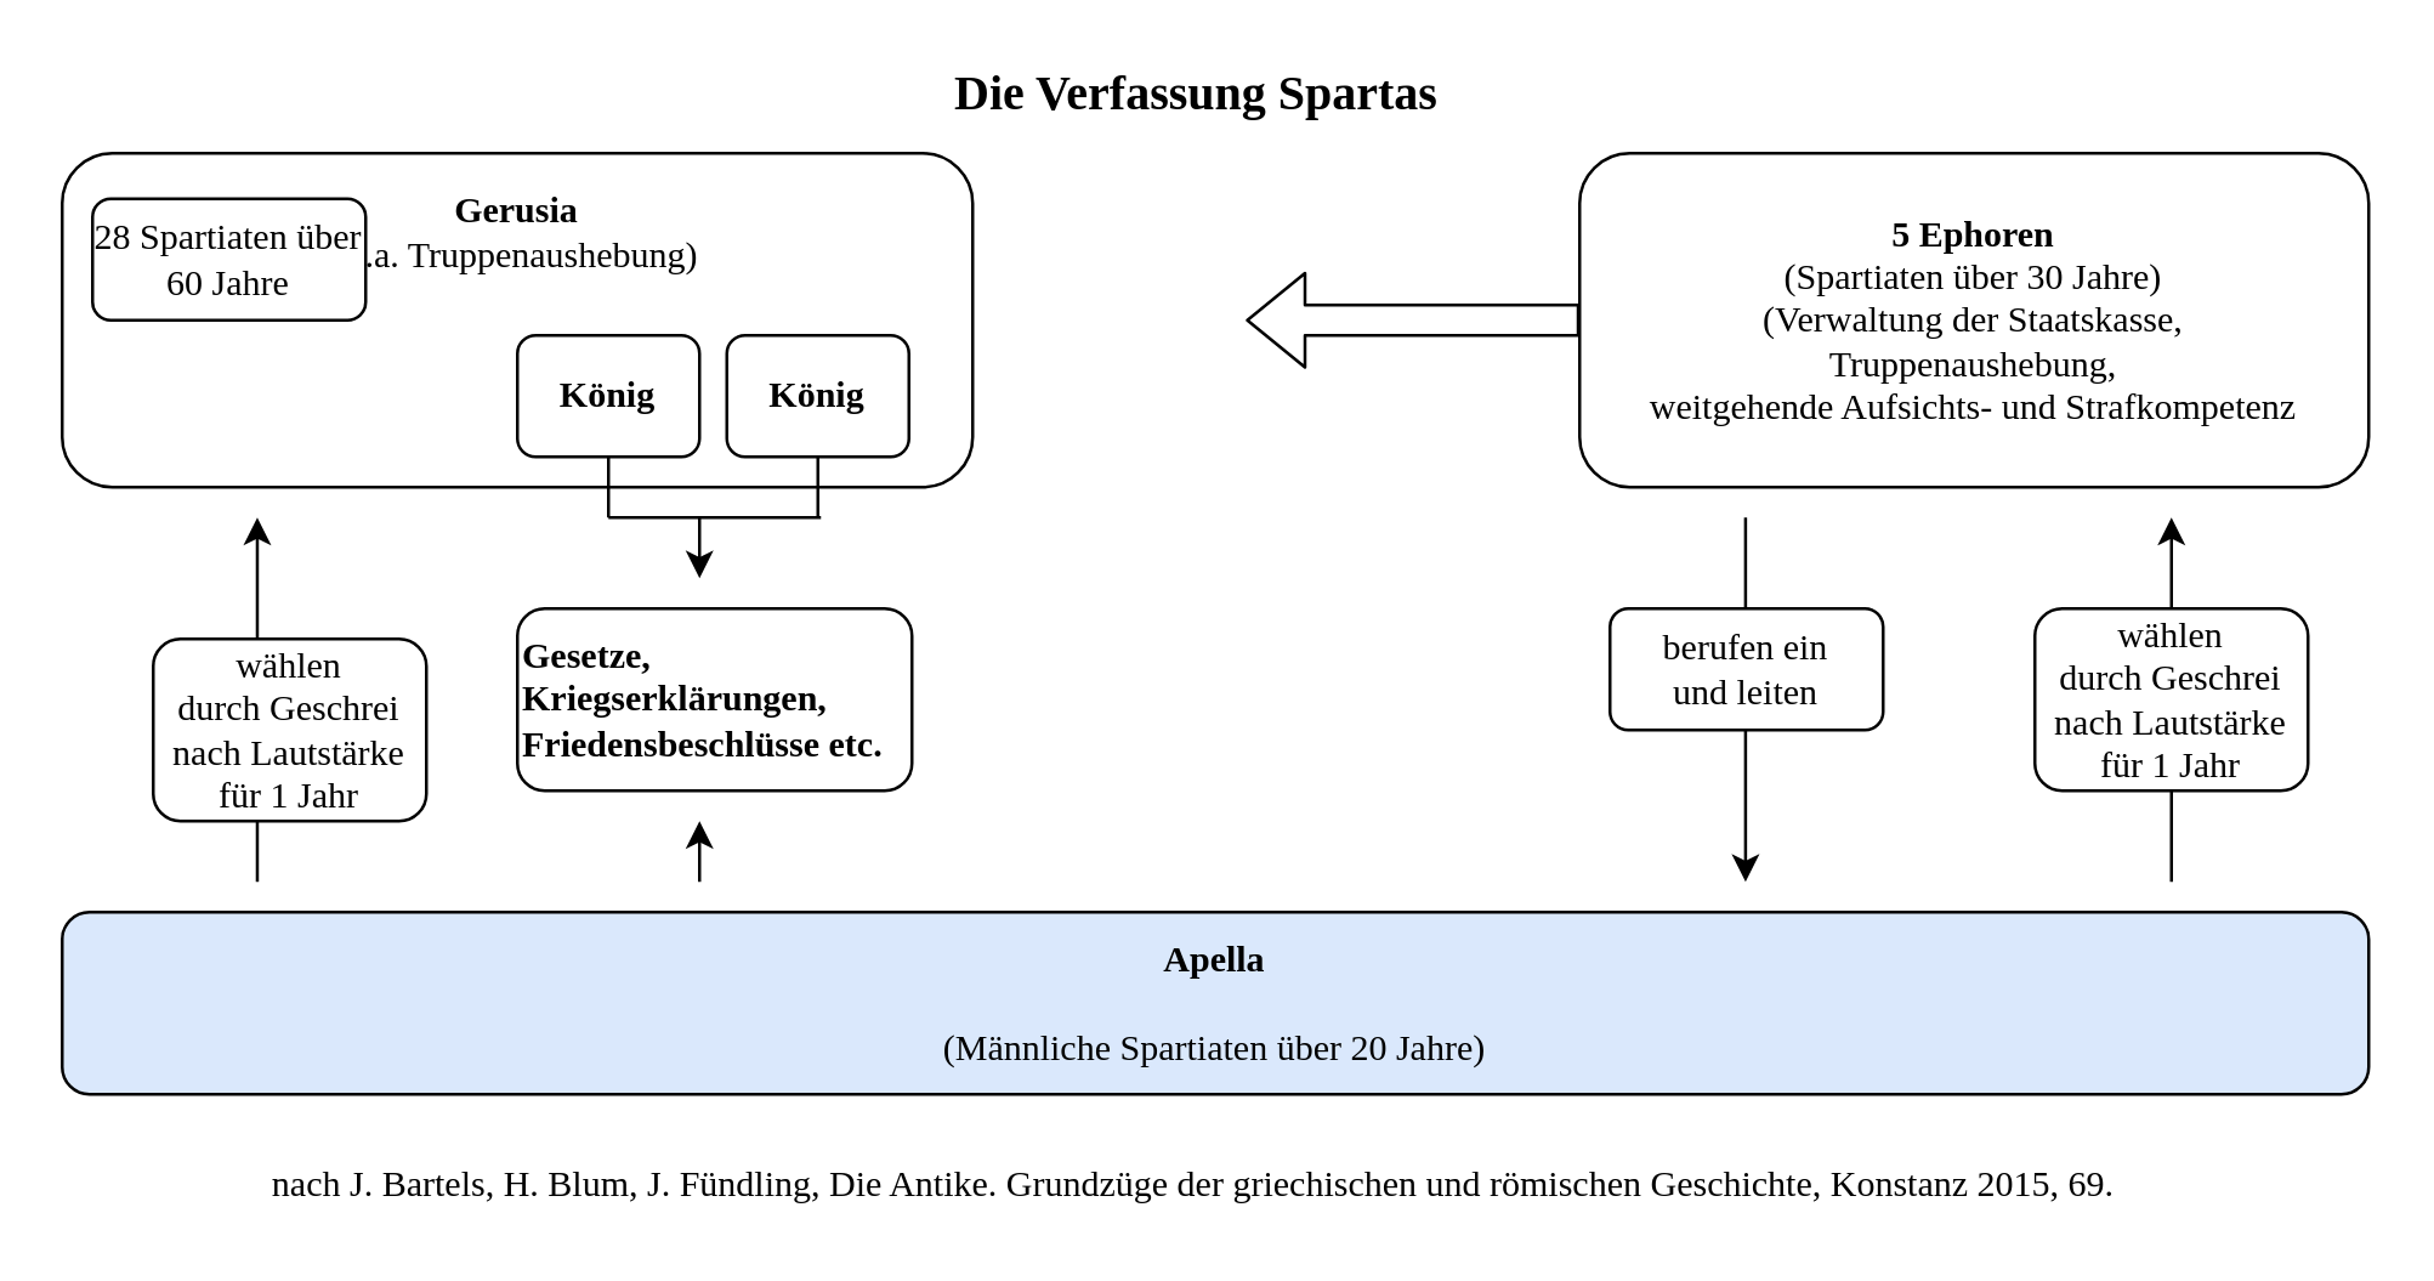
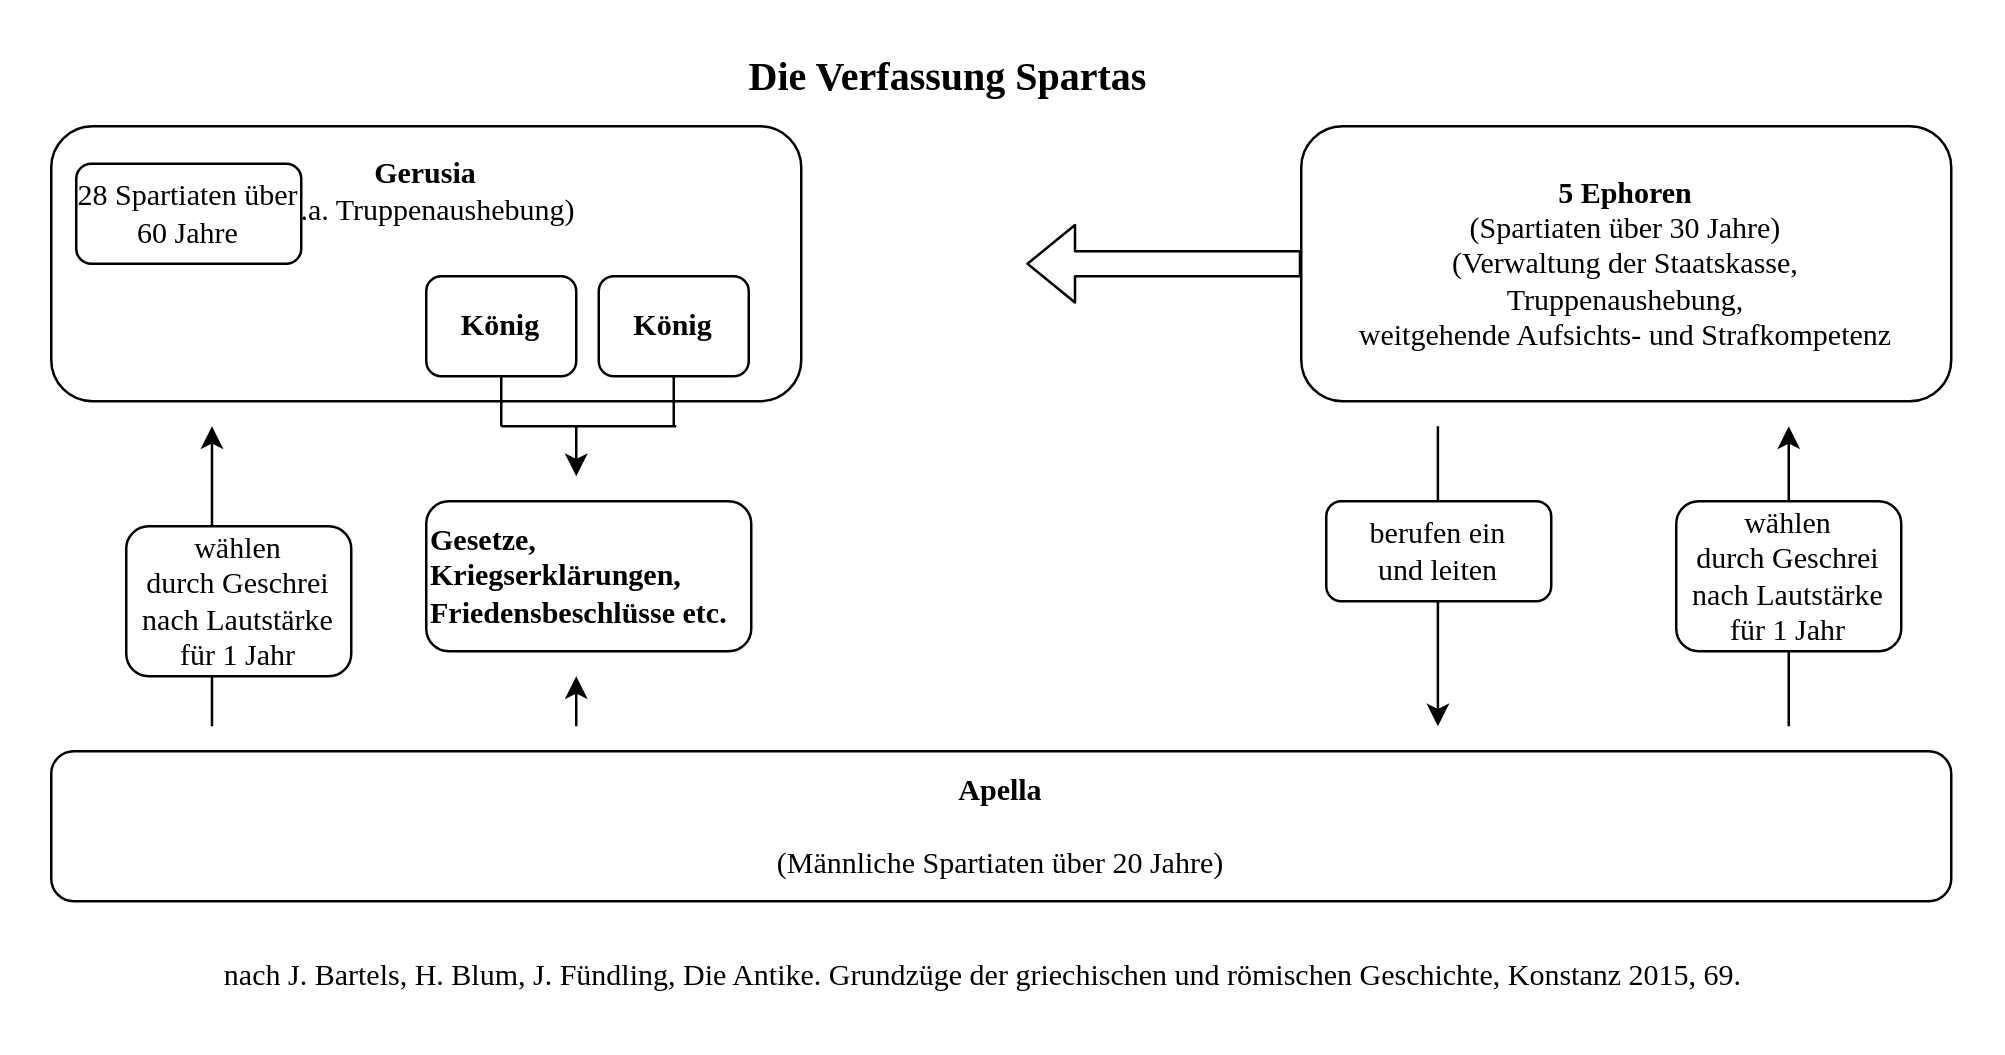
- <mxCell id="5" value="&lt;b&gt;&lt;font style=&quot;font-size: 16px&quot; face=&quot;Cardo&quot;&gt;Die Verfassung Spartas&lt;br&gt;&lt;/font&gt;&lt;/b&gt;" style="text;html=1;strokeColor=none;fillColor=none;align=center;verticalAlign=middle;whiteSpace=wrap;rounded=0;" vertex="1" parent="1"><mxGeometry x="299" y="20" width="190" height="20" as="geometry" /></mxCell>
+ <mxCell id="5" value="&lt;b&gt;&lt;font style=&quot;font-size: 16px&quot; face=&quot;Cardo&quot;&gt;Die Verfassung Spartas&lt;br&gt;&lt;/font&gt;&lt;/b&gt;" style="text;html=1;strokeColor=none;fillColor=none;align=center;verticalAlign=middle;whiteSpace=wrap;rounded=0;" vertex="1" parent="1"><mxGeometry x="284" y="20" width="190" height="20" as="geometry" /></mxCell>
- <mxCell id="7" value="&lt;div&gt;&lt;b&gt;&lt;font face=&quot;Cardo&quot;&gt;Apella&lt;/font&gt;&lt;/b&gt;&lt;/div&gt;&lt;div&gt;&lt;font face=&quot;Cardo&quot;&gt;&lt;br&gt;&lt;/font&gt;&lt;/div&gt;&lt;div&gt;&lt;font face=&quot;Cardo&quot;&gt;(Männliche Spartiaten über 20 Jahre)&lt;br&gt;&lt;/font&gt;&lt;/div&gt;" style="rounded=1;whiteSpace=wrap;html=1;fillColor=#dae8fc;" vertex="1" parent="1"><mxGeometry x="20" y="300" width="760" height="60" as="geometry" /></mxCell>
+ <mxCell id="7" value="&lt;div&gt;&lt;b&gt;&lt;font face=&quot;Cardo&quot;&gt;Apella&lt;/font&gt;&lt;/b&gt;&lt;/div&gt;&lt;div&gt;&lt;font face=&quot;Cardo&quot;&gt;&lt;br&gt;&lt;/font&gt;&lt;/div&gt;&lt;div&gt;&lt;font face=&quot;Cardo&quot;&gt;(Männliche Spartiaten über 20 Jahre)&lt;br&gt;&lt;/font&gt;&lt;/div&gt;" style="rounded=1;whiteSpace=wrap;html=1;" vertex="1" parent="1"><mxGeometry x="20" y="300" width="760" height="60" as="geometry" /></mxCell>
